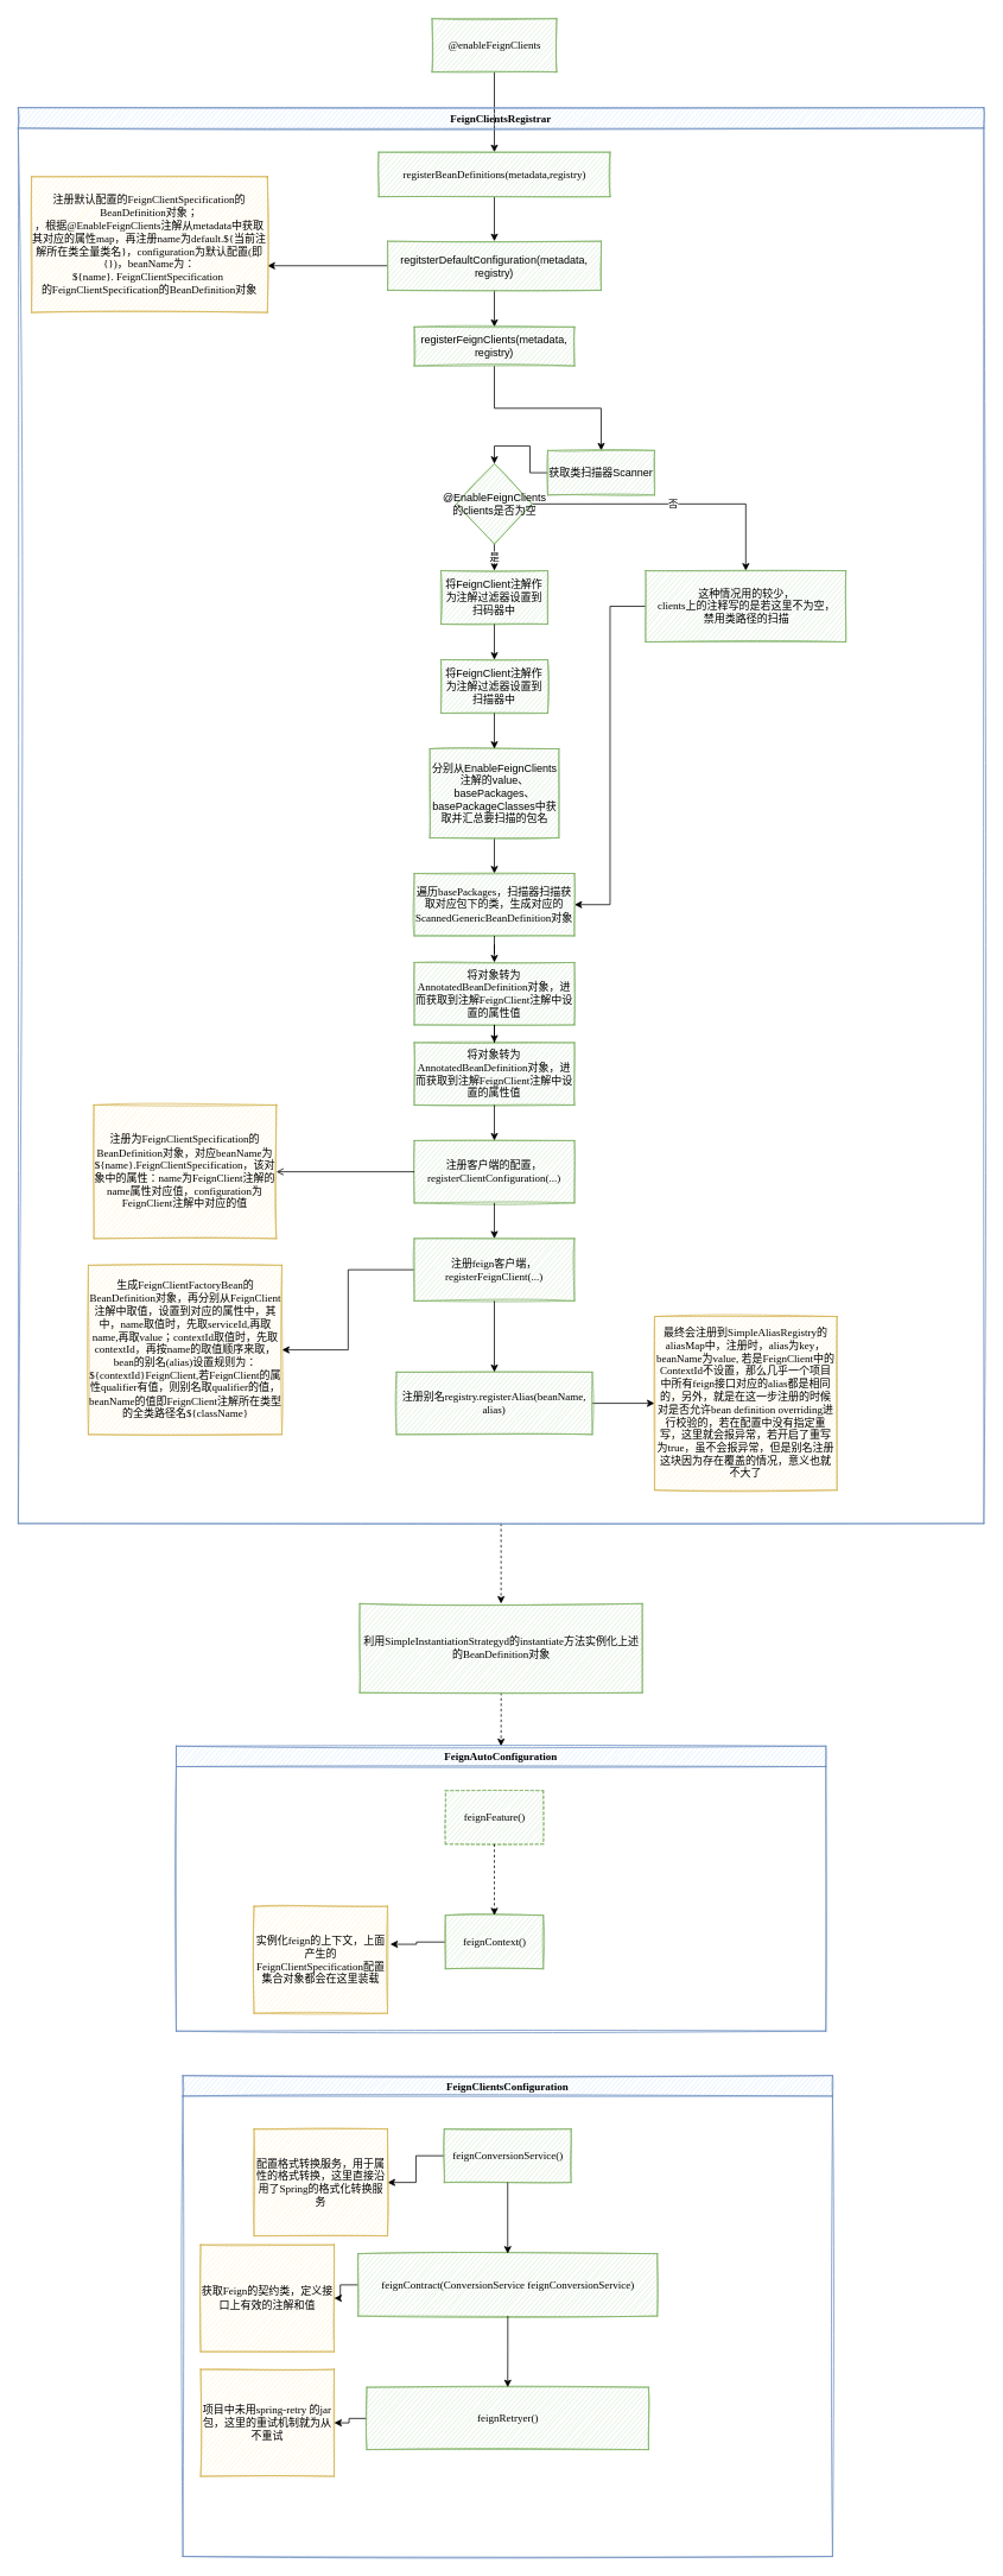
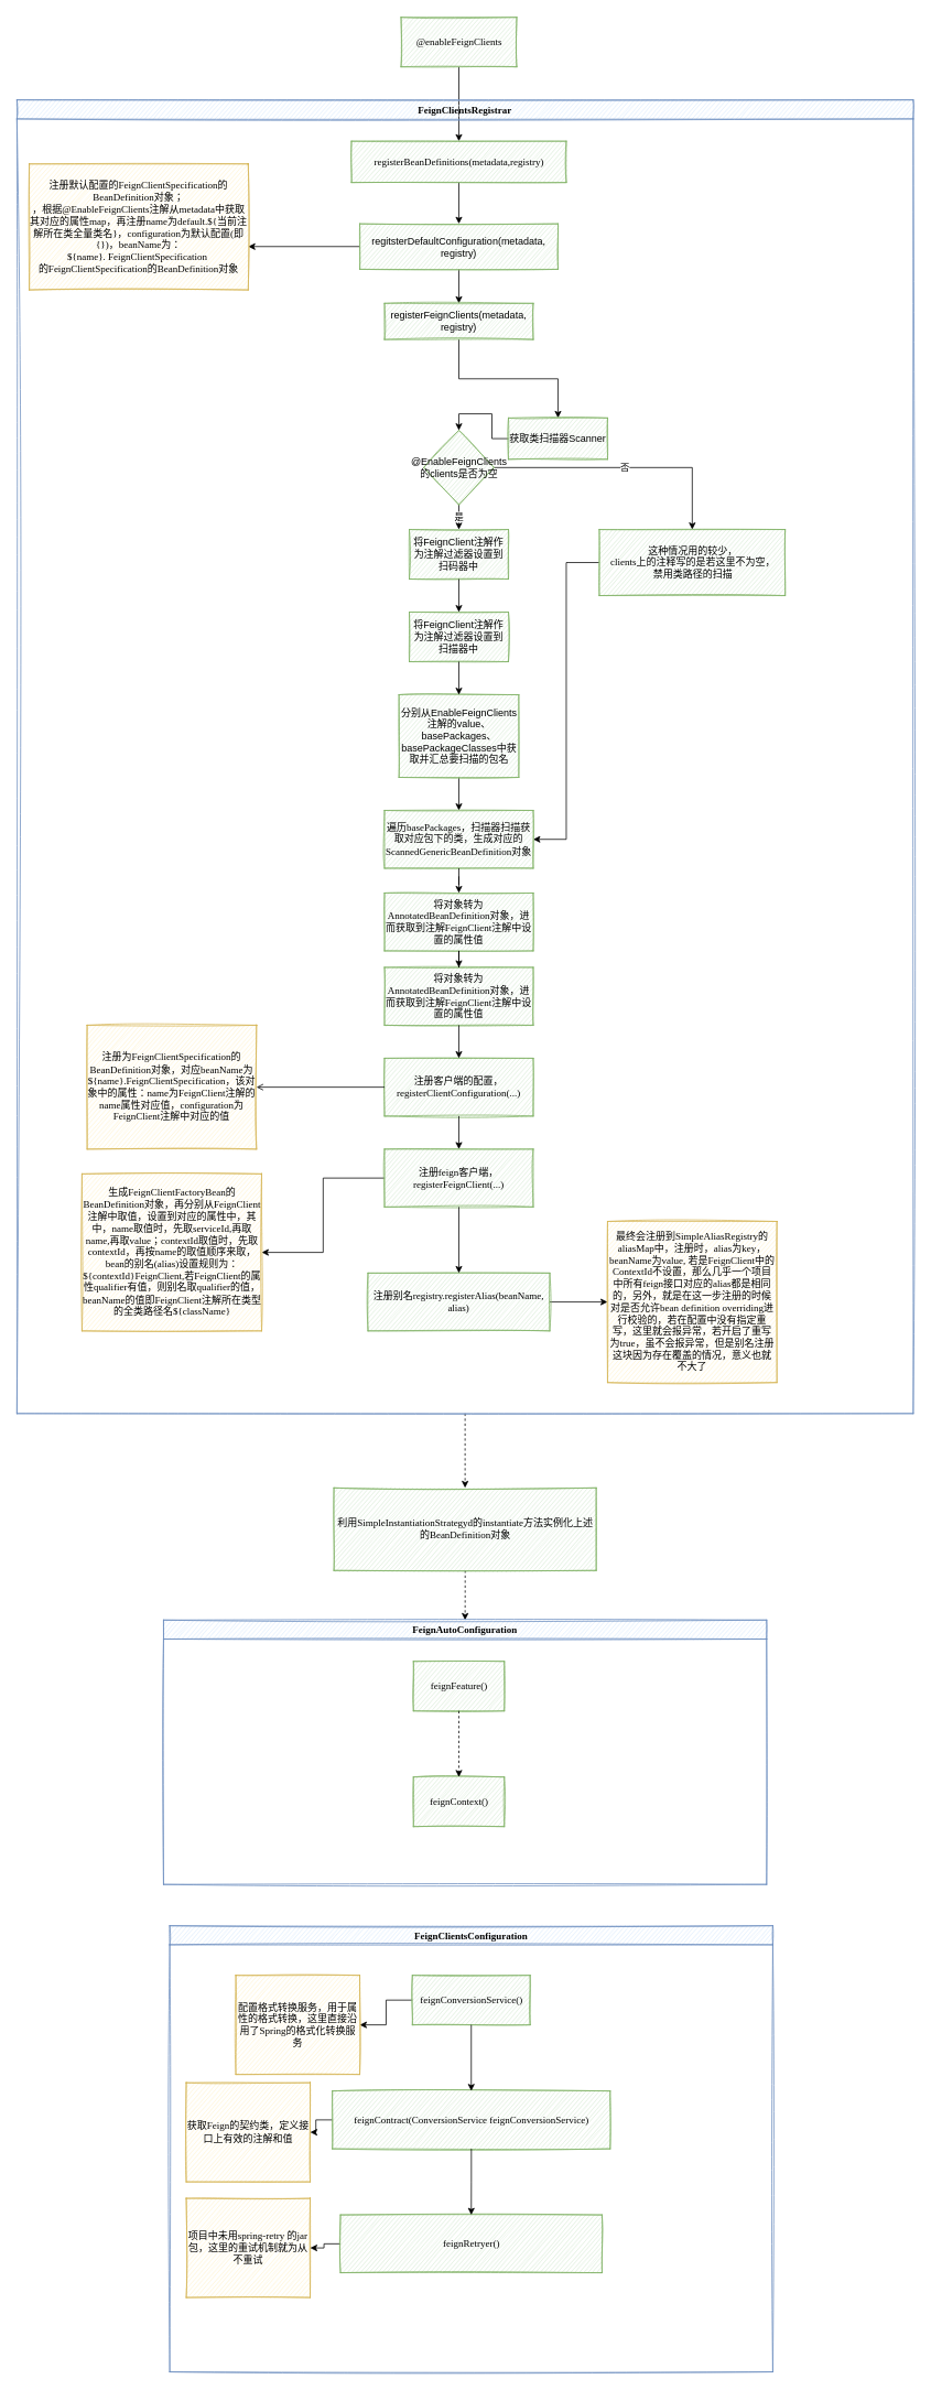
- <mxCell id="47" value="&lt;font face=&quot;Comic Sans MS&quot;&gt;feignFeature()&lt;/font&gt;" style="html=1;sketch=1;fillColor=#d5e8d4;strokeColor=#82b366;dashed=1;" vertex="1" parent="46"><mxGeometry x="302.5" y="50" width="110" height="60" as="geometry" /></mxCell>
+ <mxCell id="47" value="&lt;font face=&quot;Comic Sans MS&quot;&gt;feignFeature()&lt;/font&gt;" style="html=1;sketch=1;fillColor=#d5e8d4;strokeColor=#82b366;" vertex="1" parent="46"><mxGeometry x="302.5" y="50" width="110" height="60" as="geometry" /></mxCell>
- <mxCell id="49" style="edgeStyle=orthogonalEdgeStyle;rounded=0;orthogonalLoop=1;jettySize=auto;html=1;entryX=1.02;entryY=0.354;entryDx=0;entryDy=0;entryPerimeter=0;" edge="1" parent="1" source="50" target="48"><mxGeometry relative="1" as="geometry" /></mxCell>
- <mxCell id="48" value="实例化feign的上下文，上面产生的FeignClientSpecification配置集合对象都会在这里装载" style="shape=note;whiteSpace=wrap;html=1;backgroundOutline=1;darkOpacity=0.05;fontFamily=Comic Sans MS;size=0;sketch=1;fillColor=#fff2cc;strokeColor=#d6b656;" vertex="1" parent="46"><mxGeometry x="87.5" y="180" width="150" height="120" as="geometry" /></mxCell>
